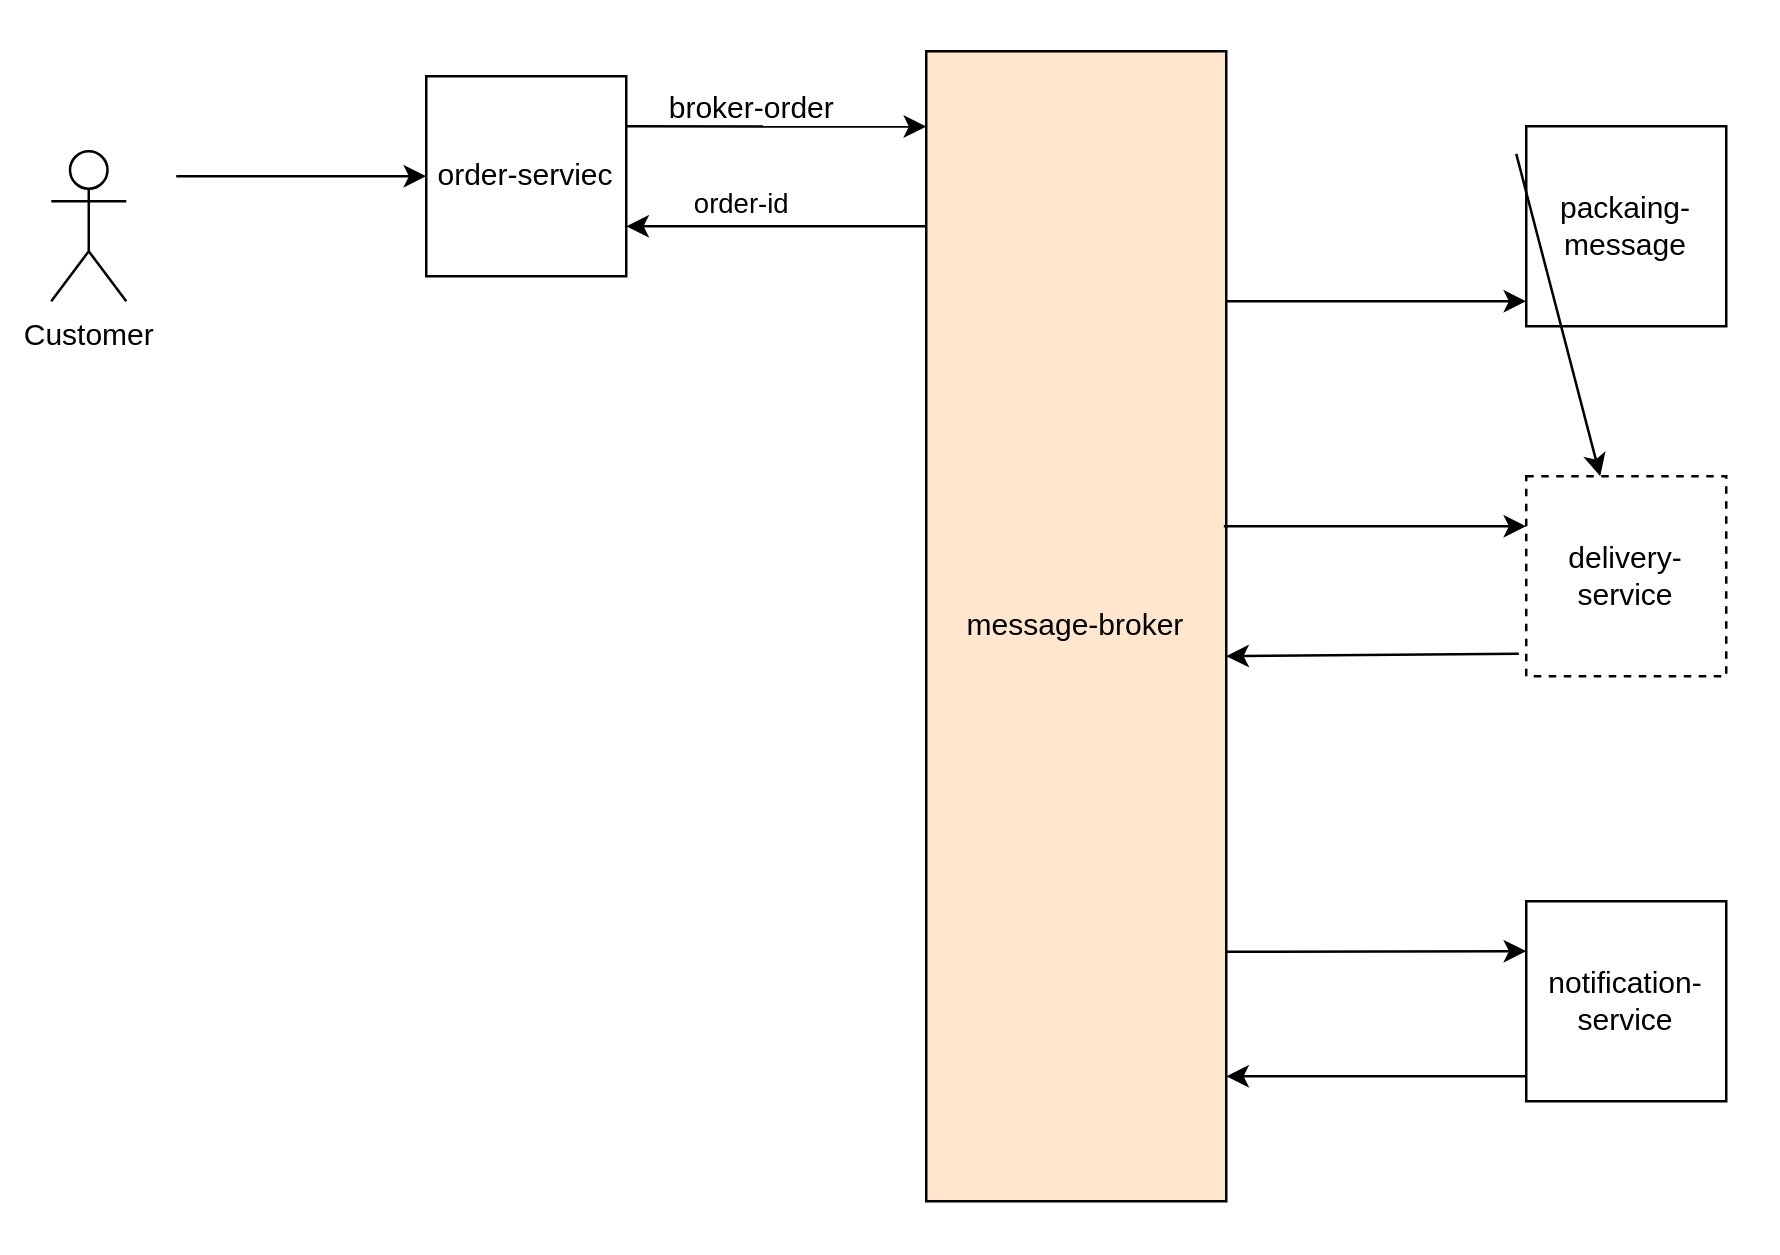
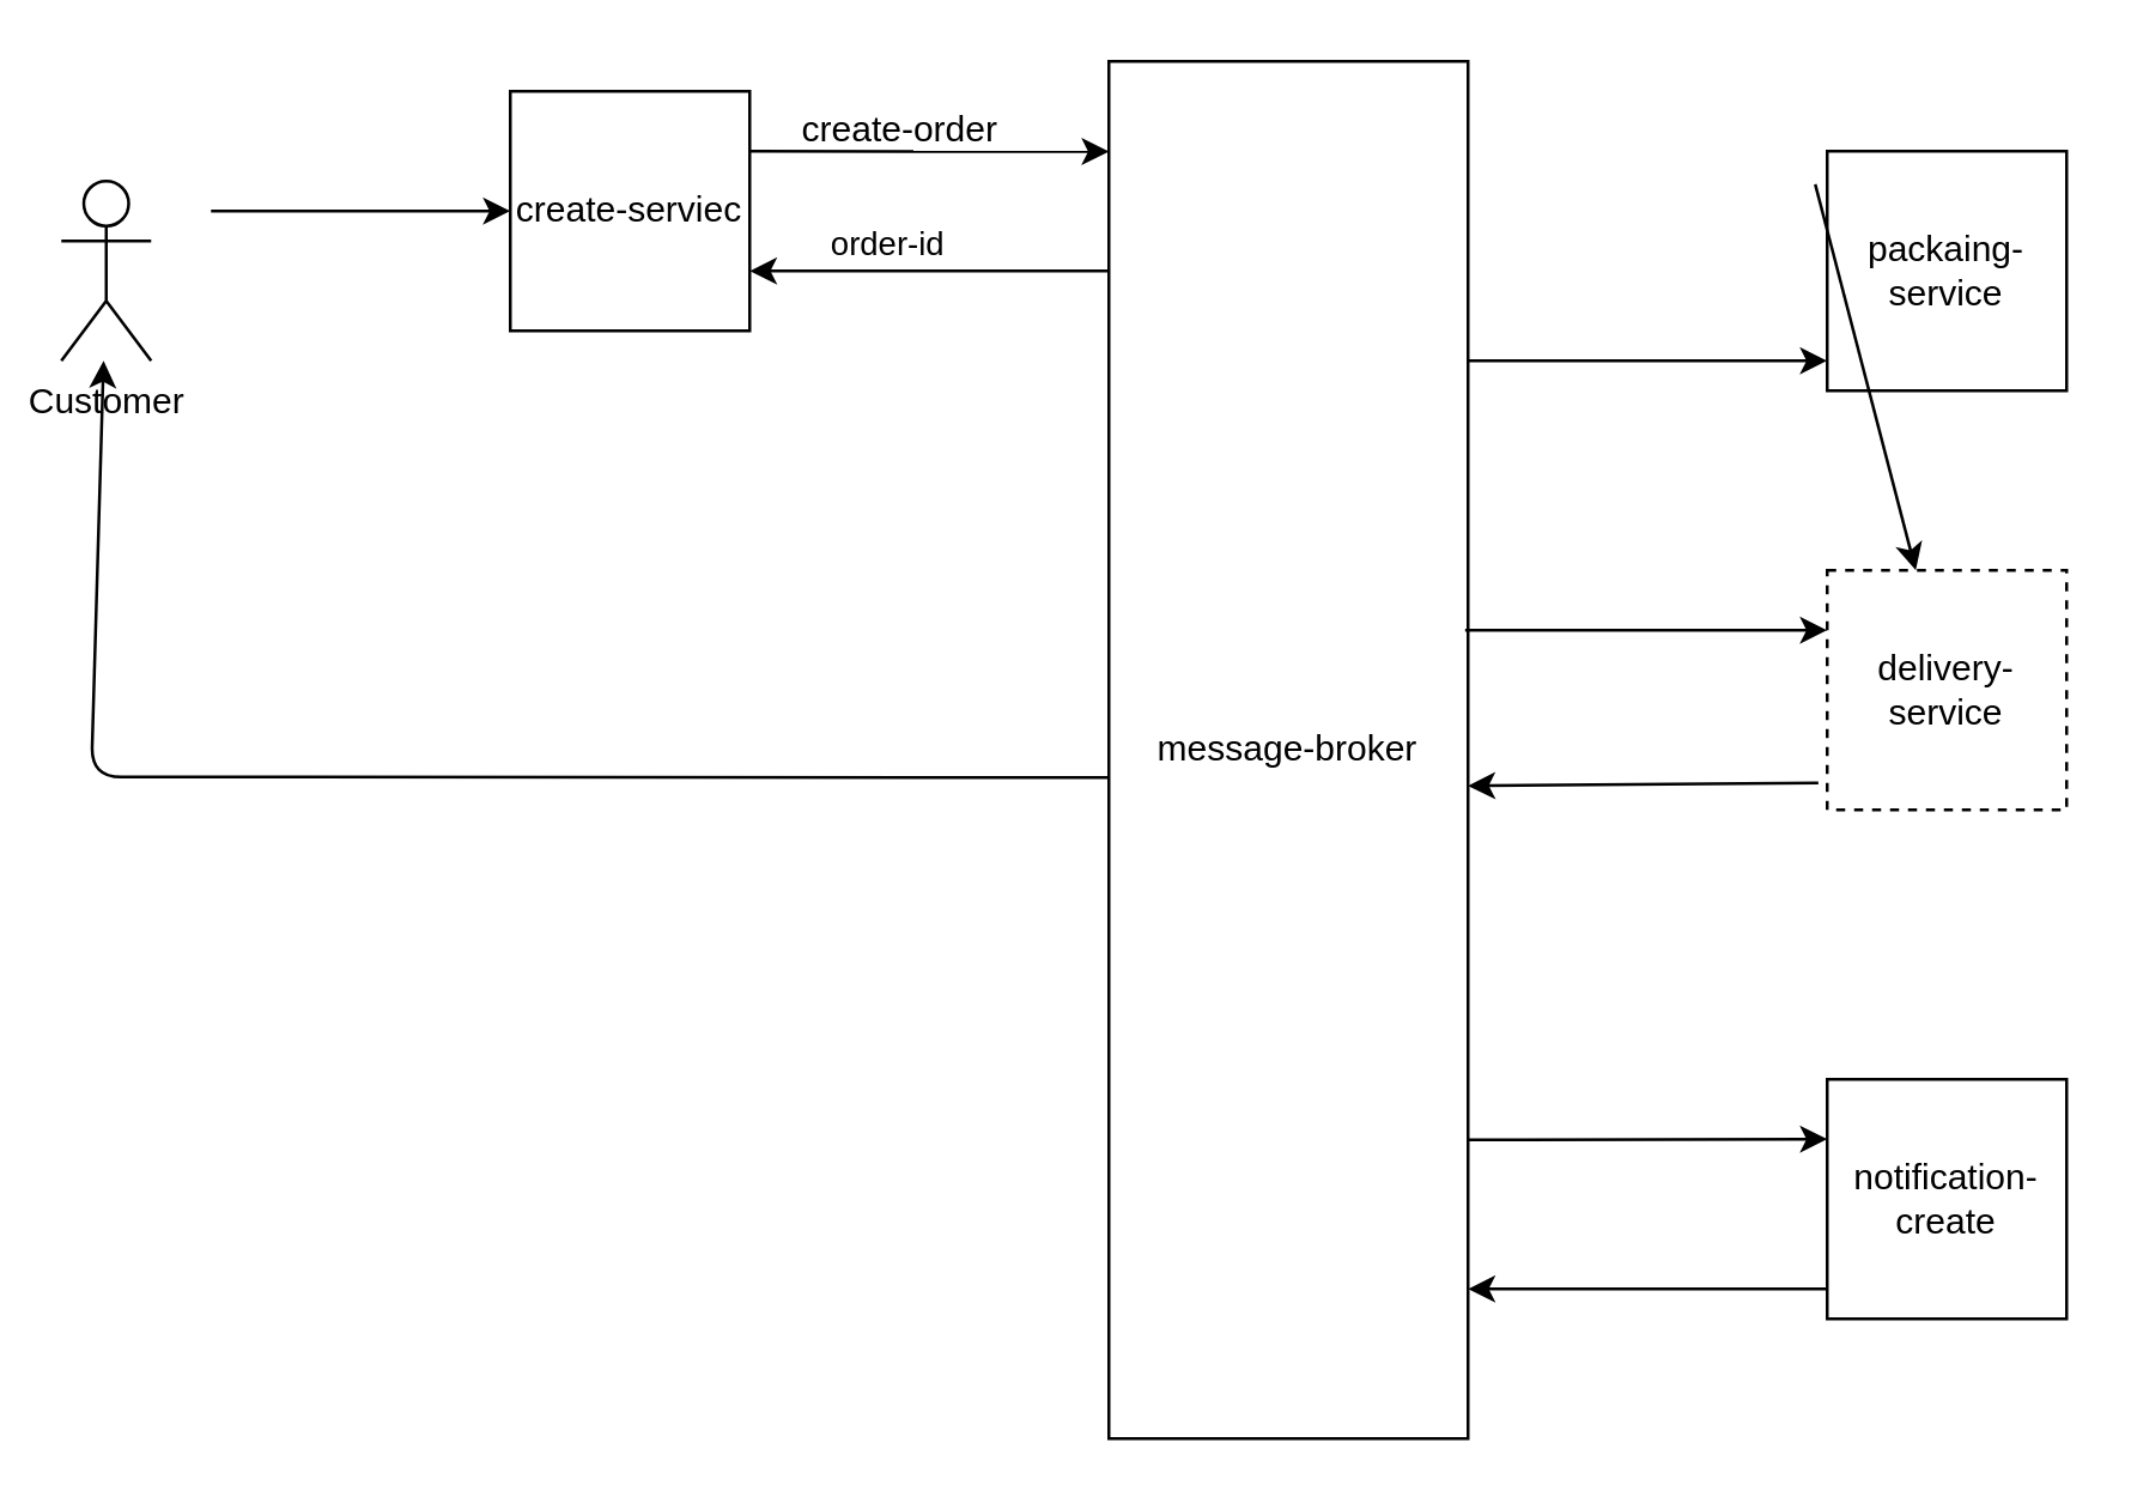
- <mxCell id="12" value="broker-order" style="text;html=1;align=center;verticalAlign=middle;resizable=0;points=[];autosize=1;strokeColor=none;fillColor=none;" parent="1" vertex="1"><mxGeometry x="255" y="28" width="90" height="30" as="geometry" /></mxCell>
+ <mxCell id="12" value="create-order" style="text;html=1;align=center;verticalAlign=middle;resizable=0;points=[];autosize=1;strokeColor=none;fillColor=none;" parent="1" vertex="1"><mxGeometry x="255" y="28" width="90" height="30" as="geometry" /></mxCell>
- <mxCell id="4" value="order-serviec" style="whiteSpace=wrap;html=1;aspect=fixed;" parent="1" vertex="1"><mxGeometry x="170" y="30" width="80" height="80" as="geometry" /></mxCell>
+ <mxCell id="4" value="create-serviec" style="whiteSpace=wrap;html=1;aspect=fixed;" parent="1" vertex="1"><mxGeometry x="170" y="30" width="80" height="80" as="geometry" /></mxCell>
- <mxCell id="6" value="packaing-message" style="whiteSpace=wrap;html=1;aspect=fixed;" parent="1" vertex="1"><mxGeometry x="610" y="50" width="80" height="80" as="geometry" /></mxCell>
+ <mxCell id="6" value="packaing-service" style="whiteSpace=wrap;html=1;aspect=fixed;" parent="1" vertex="1"><mxGeometry x="610" y="50" width="80" height="80" as="geometry" /></mxCell>
- <mxCell id="5" value="message-broker" style="rounded=0;whiteSpace=wrap;html=1;fillColor=#ffe6cc;" parent="1" vertex="1"><mxGeometry x="370" y="20" width="120" height="460" as="geometry" /></mxCell>
+ <mxCell id="5" value="message-broker" style="rounded=0;whiteSpace=wrap;html=1;" parent="1" vertex="1"><mxGeometry x="370" y="20" width="120" height="460" as="geometry" /></mxCell>
+ <mxCell id="19" value="" style="endArrow=classic;html=1;exitX=0;exitY=0.52;exitDx=0;exitDy=0;exitPerimeter=0;" parent="1" source="5" target="17" edge="1"><mxGeometry width="50" height="50" relative="1" as="geometry"><mxPoint x="140" y="160" as="sourcePoint" /><mxPoint x="20" y="130" as="targetPoint" /><Array as="points"><mxPoint x="30" y="259" /></Array></mxGeometry></mxCell>
- <mxCell id="7" value="notification-service" style="whiteSpace=wrap;html=1;aspect=fixed;" parent="1" vertex="1"><mxGeometry x="610" y="360" width="80" height="80" as="geometry" /></mxCell>
+ <mxCell id="7" value="notification-create" style="whiteSpace=wrap;html=1;aspect=fixed;" parent="1" vertex="1"><mxGeometry x="610" y="360" width="80" height="80" as="geometry" /></mxCell>
